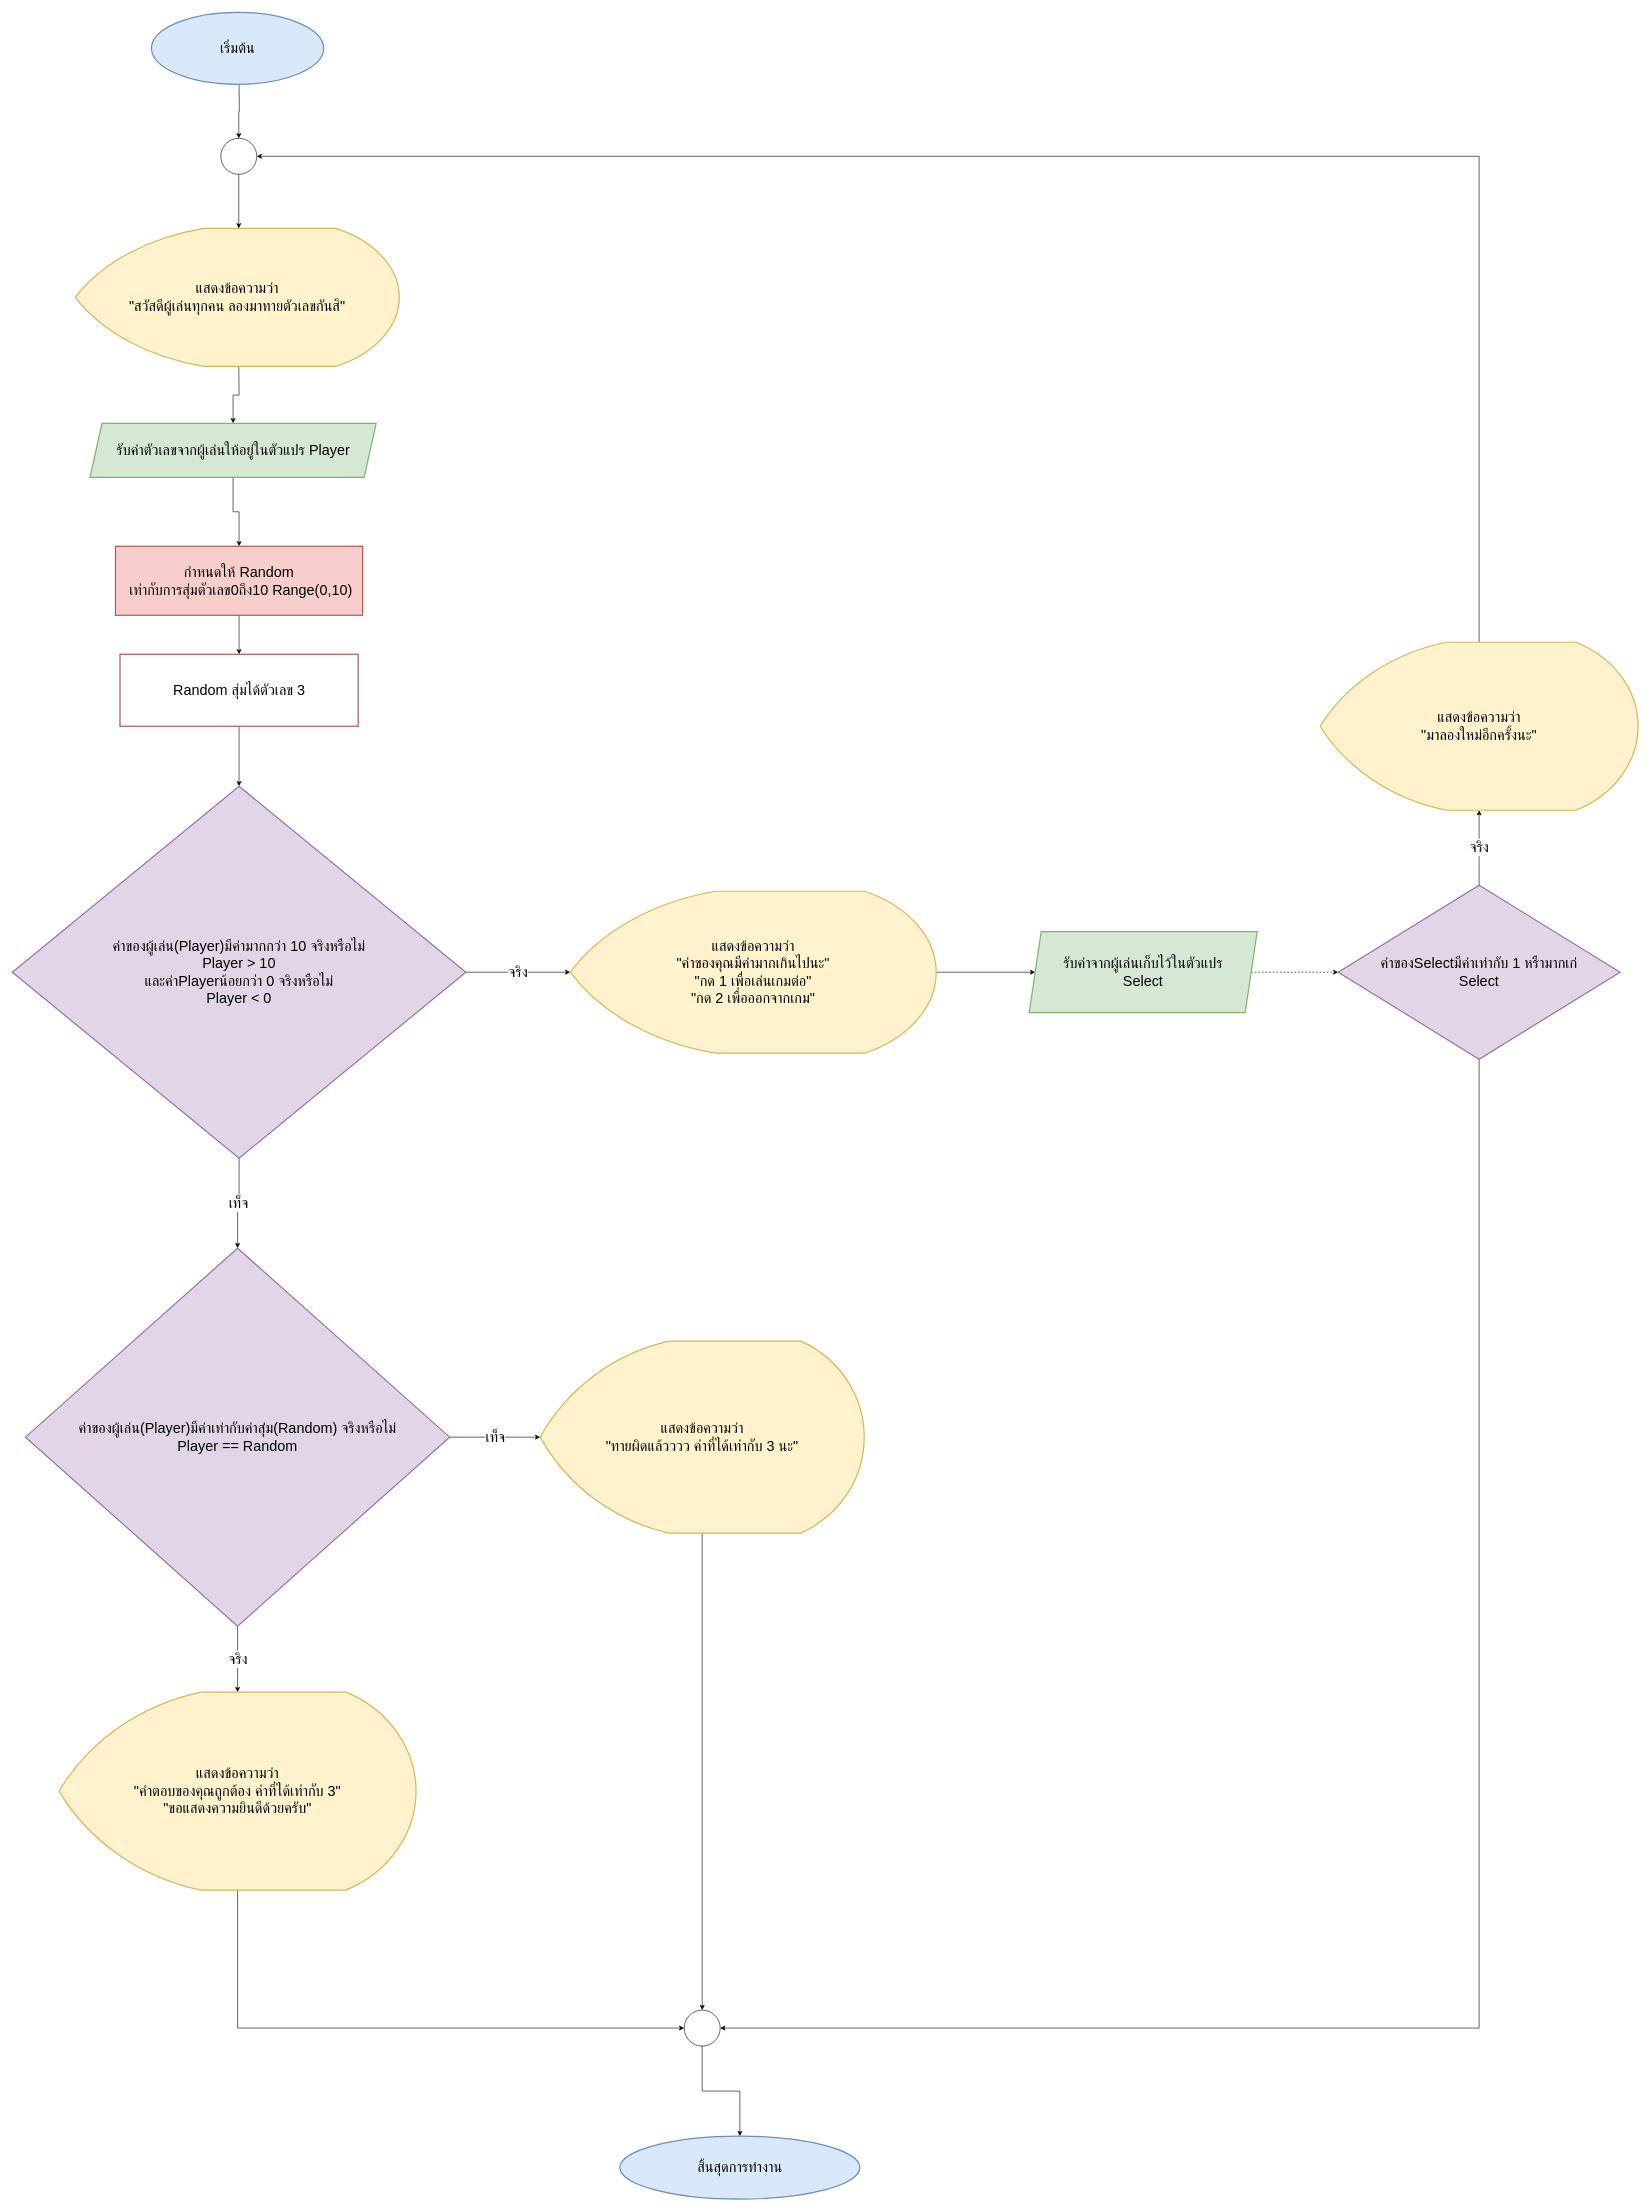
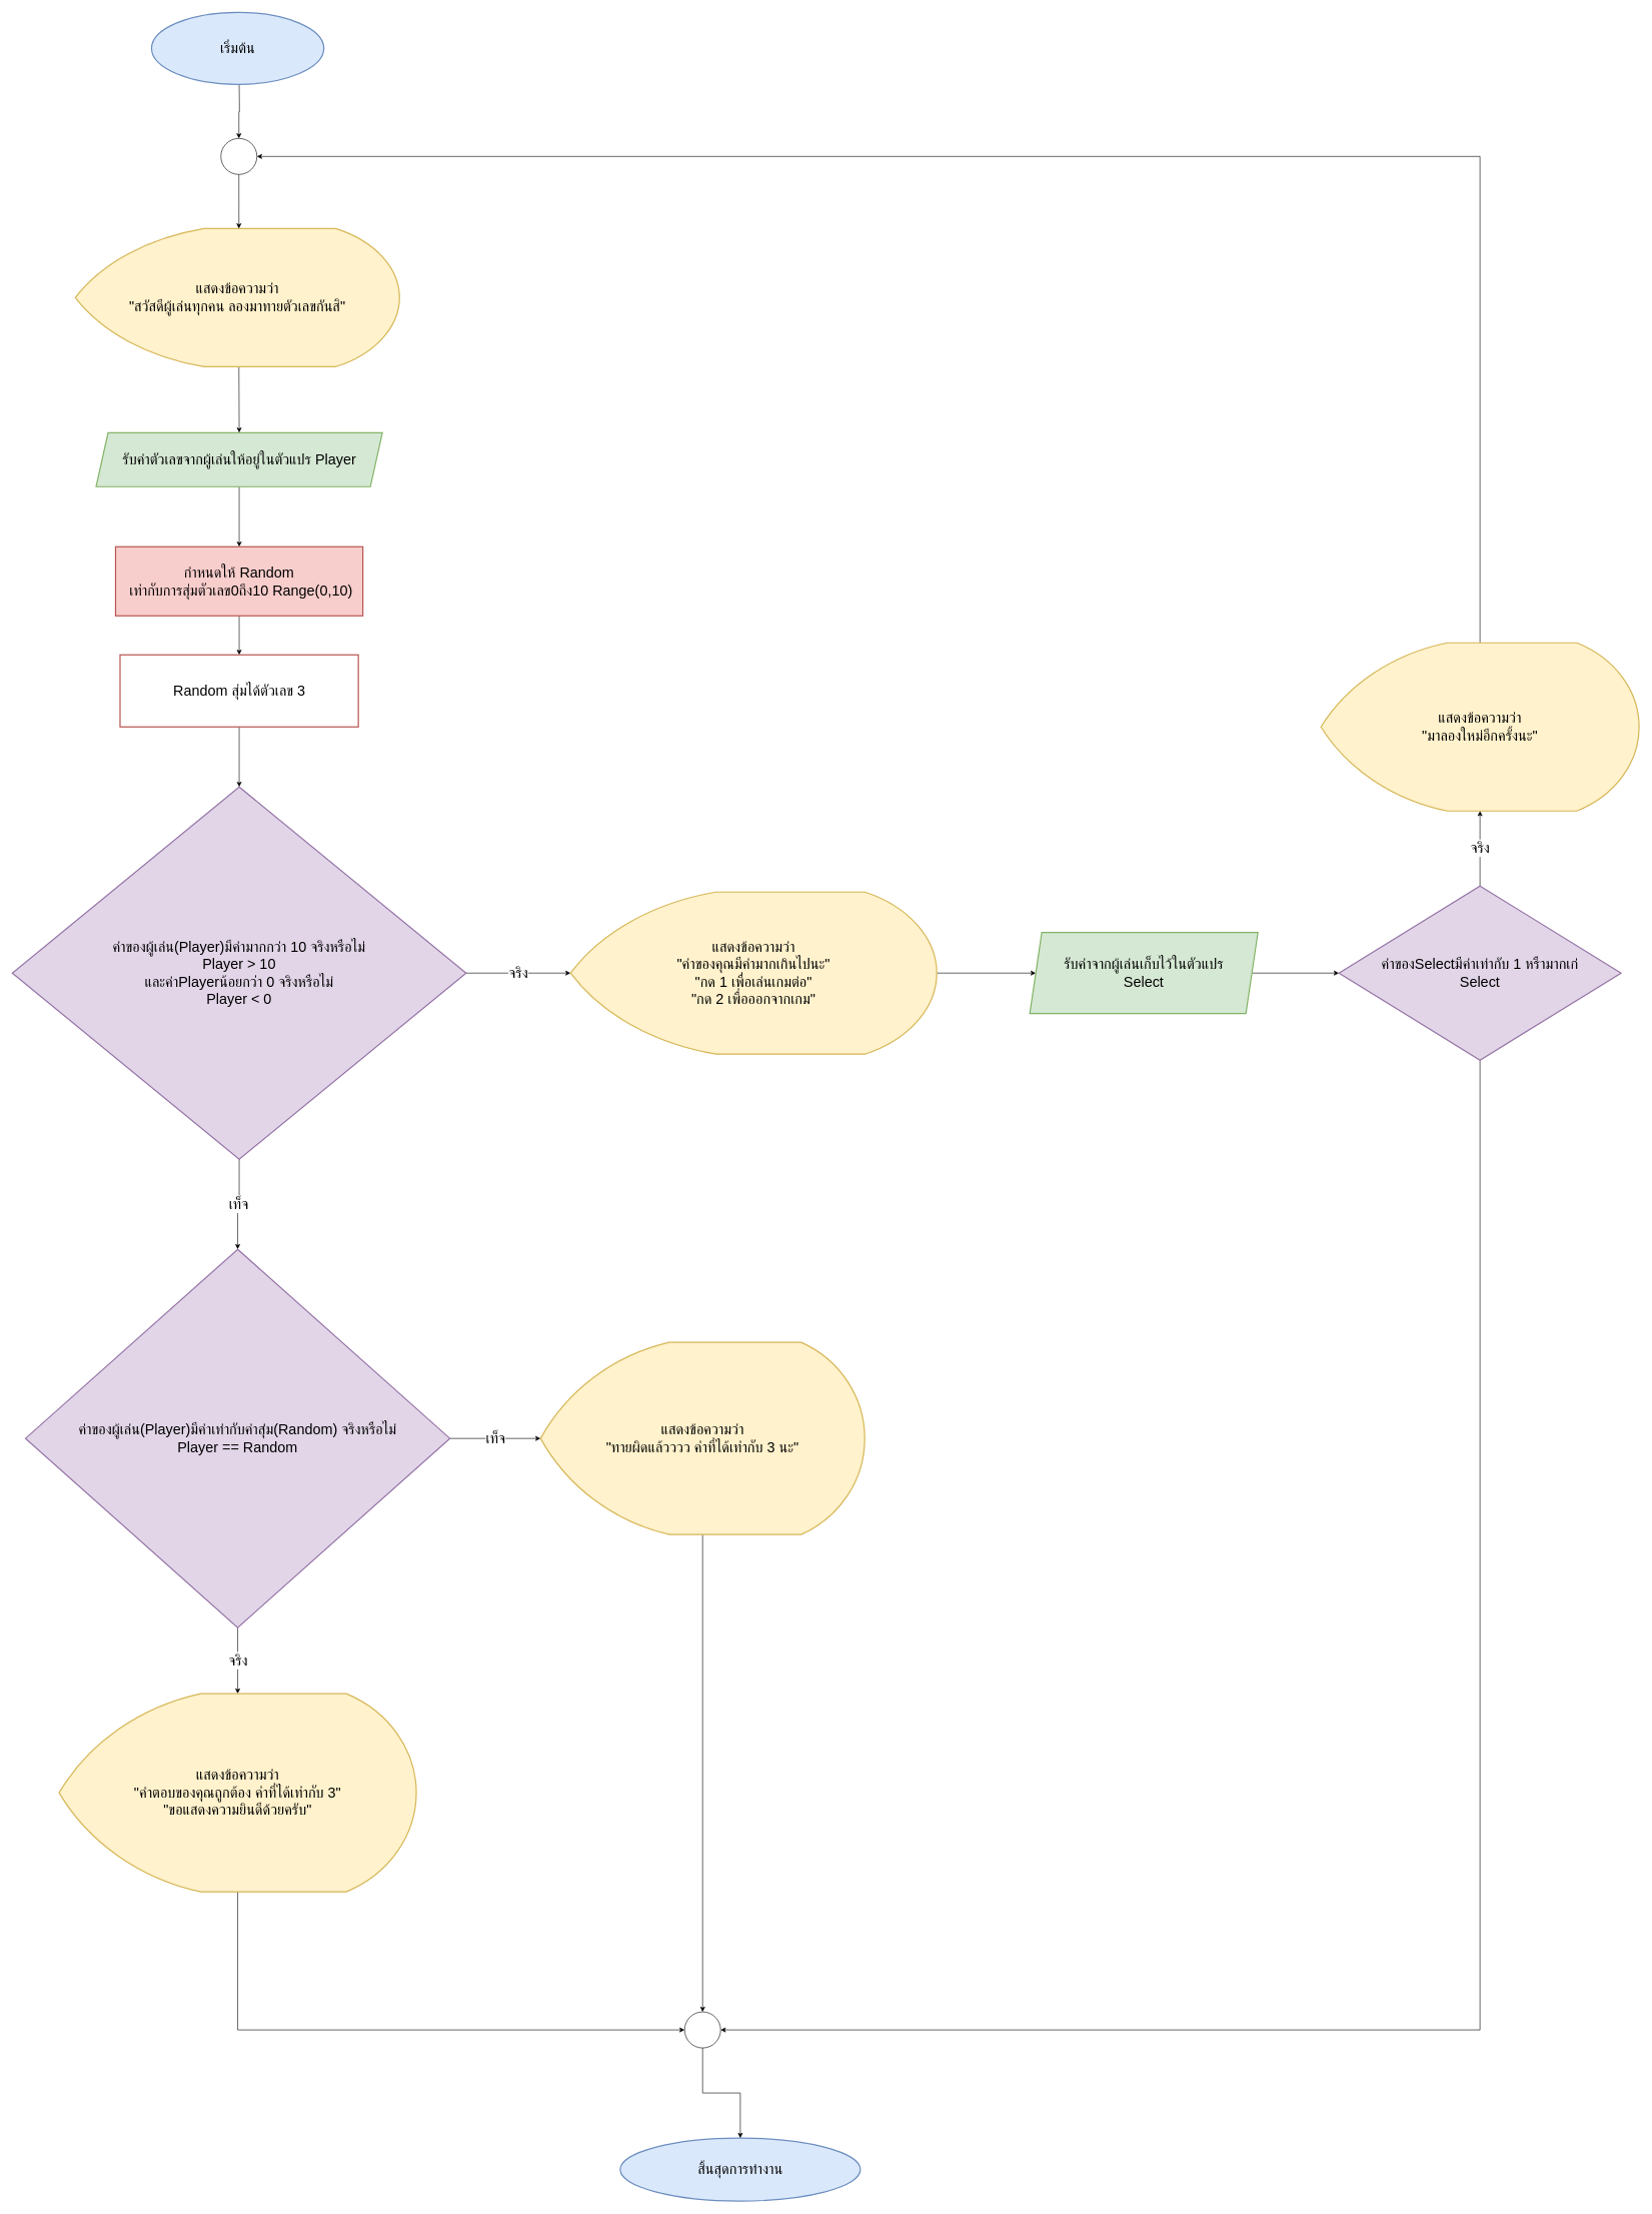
- <mxCell id="5" value="&lt;font style=&quot;font-size: 24px;&quot;&gt;รับค่าตัวเลขจากผู้เล่นให้อยู่ในตัวแปร Player&lt;/font&gt;" style="shape=parallelogram;perimeter=parallelogramPerimeter;whiteSpace=wrap;html=1;fixedSize=1;strokeWidth=2;fillColor=#d5e8d4;strokeColor=#82b366;" parent="1" vertex="1"><mxGeometry x="149.5" y="705" width="477" height="90" as="geometry" /></mxCell>
+ <mxCell id="5" value="&lt;font style=&quot;font-size: 24px;&quot;&gt;รับค่าตัวเลขจากผู้เล่นให้อยู่ในตัวแปร Player&lt;/font&gt;" style="shape=parallelogram;perimeter=parallelogramPerimeter;whiteSpace=wrap;html=1;fixedSize=1;strokeWidth=2;fillColor=#d5e8d4;strokeColor=#82b366;" parent="1" vertex="1"><mxGeometry x="159.5" y="720" width="477" height="90" as="geometry" /></mxCell>
- <mxCell id="21" value="" style="edgeStyle=orthogonalEdgeStyle;rounded=0;orthogonalLoop=1;jettySize=auto;html=1;fontSize=24;dashed=1;" parent="1" source="22" target="25" edge="1"><mxGeometry relative="1" as="geometry" /></mxCell>
+ <mxCell id="21" value="" style="edgeStyle=orthogonalEdgeStyle;rounded=0;orthogonalLoop=1;jettySize=auto;html=1;fontSize=24;" parent="1" source="22" target="25" edge="1"><mxGeometry relative="1" as="geometry" /></mxCell>
